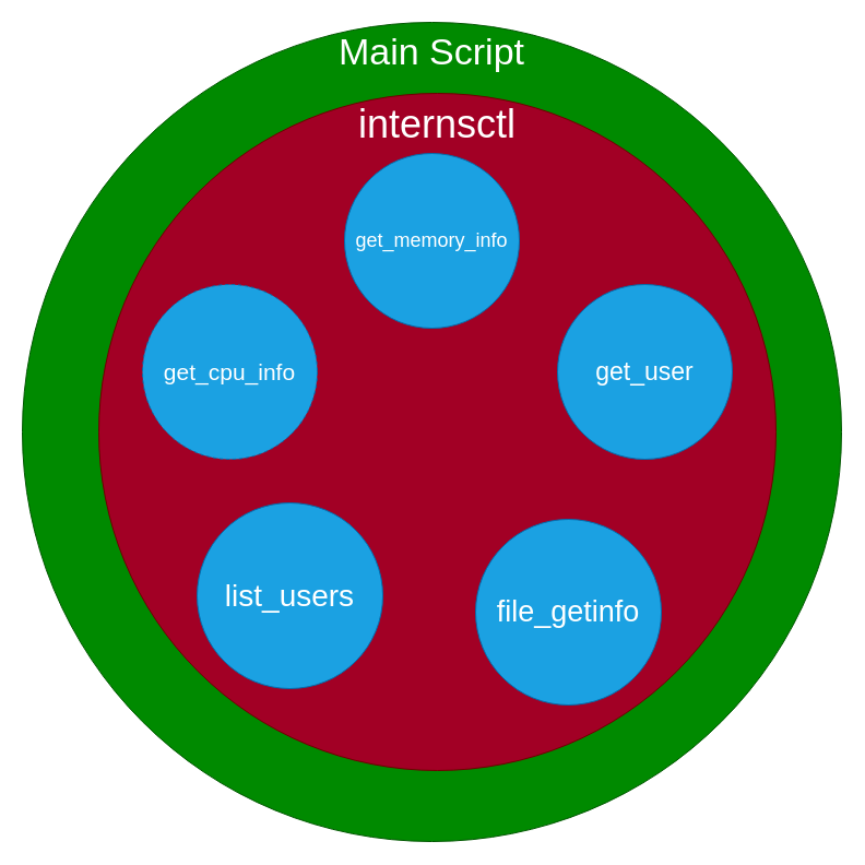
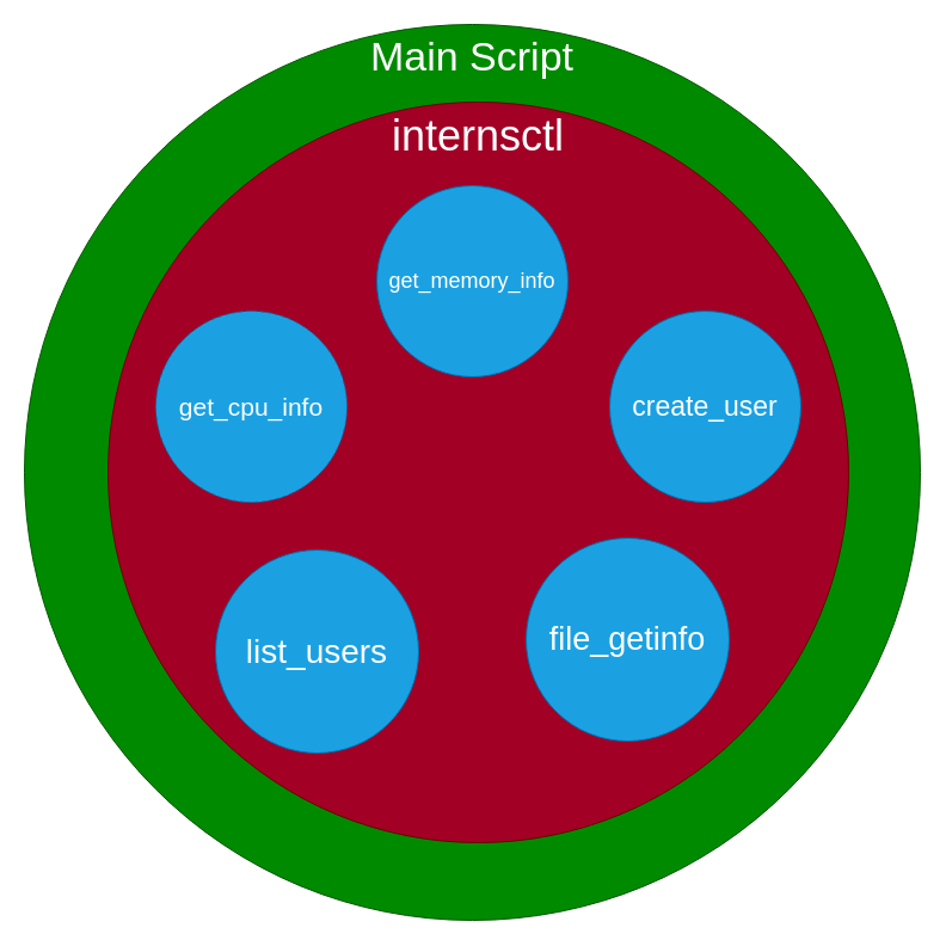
- <mxCell id="5" value="get_memory_info" style="ellipse;whiteSpace=wrap;html=1;aspect=fixed;fontSize=18;labelBackgroundColor=none;fillColor=#1ba1e2;fontColor=#ffffff;strokeColor=#006EAF;" parent="1" vertex="1"><mxGeometry x="315" y="140" width="160" height="160" as="geometry" /></mxCell>
+ <mxCell id="5" value="get_memory_info" style="ellipse;whiteSpace=wrap;html=1;aspect=fixed;fontSize=18;labelBackgroundColor=none;fillColor=#1ba1e2;fontColor=#ffffff;strokeColor=#006EAF;" parent="1" vertex="1"><mxGeometry x="315" y="155" width="160" height="160" as="geometry" /></mxCell>
- <mxCell id="6" value="get_user  " style="ellipse;whiteSpace=wrap;html=1;aspect=fixed;fontSize=23;labelBackgroundColor=none;fillColor=#1ba1e2;fontColor=#ffffff;strokeColor=#006EAF;" parent="1" vertex="1"><mxGeometry x="510" y="260" width="160" height="160" as="geometry" /></mxCell>
+ <mxCell id="6" value="create_user  " style="ellipse;whiteSpace=wrap;html=1;aspect=fixed;fontSize=23;labelBackgroundColor=none;fillColor=#1ba1e2;fontColor=#ffffff;strokeColor=#006EAF;" parent="1" vertex="1"><mxGeometry x="510" y="260" width="160" height="160" as="geometry" /></mxCell>
- <mxCell id="8" value="file_getinfo " style="ellipse;whiteSpace=wrap;html=1;aspect=fixed;fontSize=27;labelBackgroundColor=none;fillColor=#1ba1e2;fontColor=#ffffff;strokeColor=#006EAF;" parent="1" vertex="1"><mxGeometry x="435" y="475" width="170" height="170" as="geometry" /></mxCell>
+ <mxCell id="8" value="file_getinfo " style="ellipse;whiteSpace=wrap;html=1;aspect=fixed;fontSize=27;labelBackgroundColor=none;fillColor=#1ba1e2;fontColor=#ffffff;strokeColor=#006EAF;" parent="1" vertex="1"><mxGeometry x="440" y="450" width="170" height="170" as="geometry" /></mxCell>
